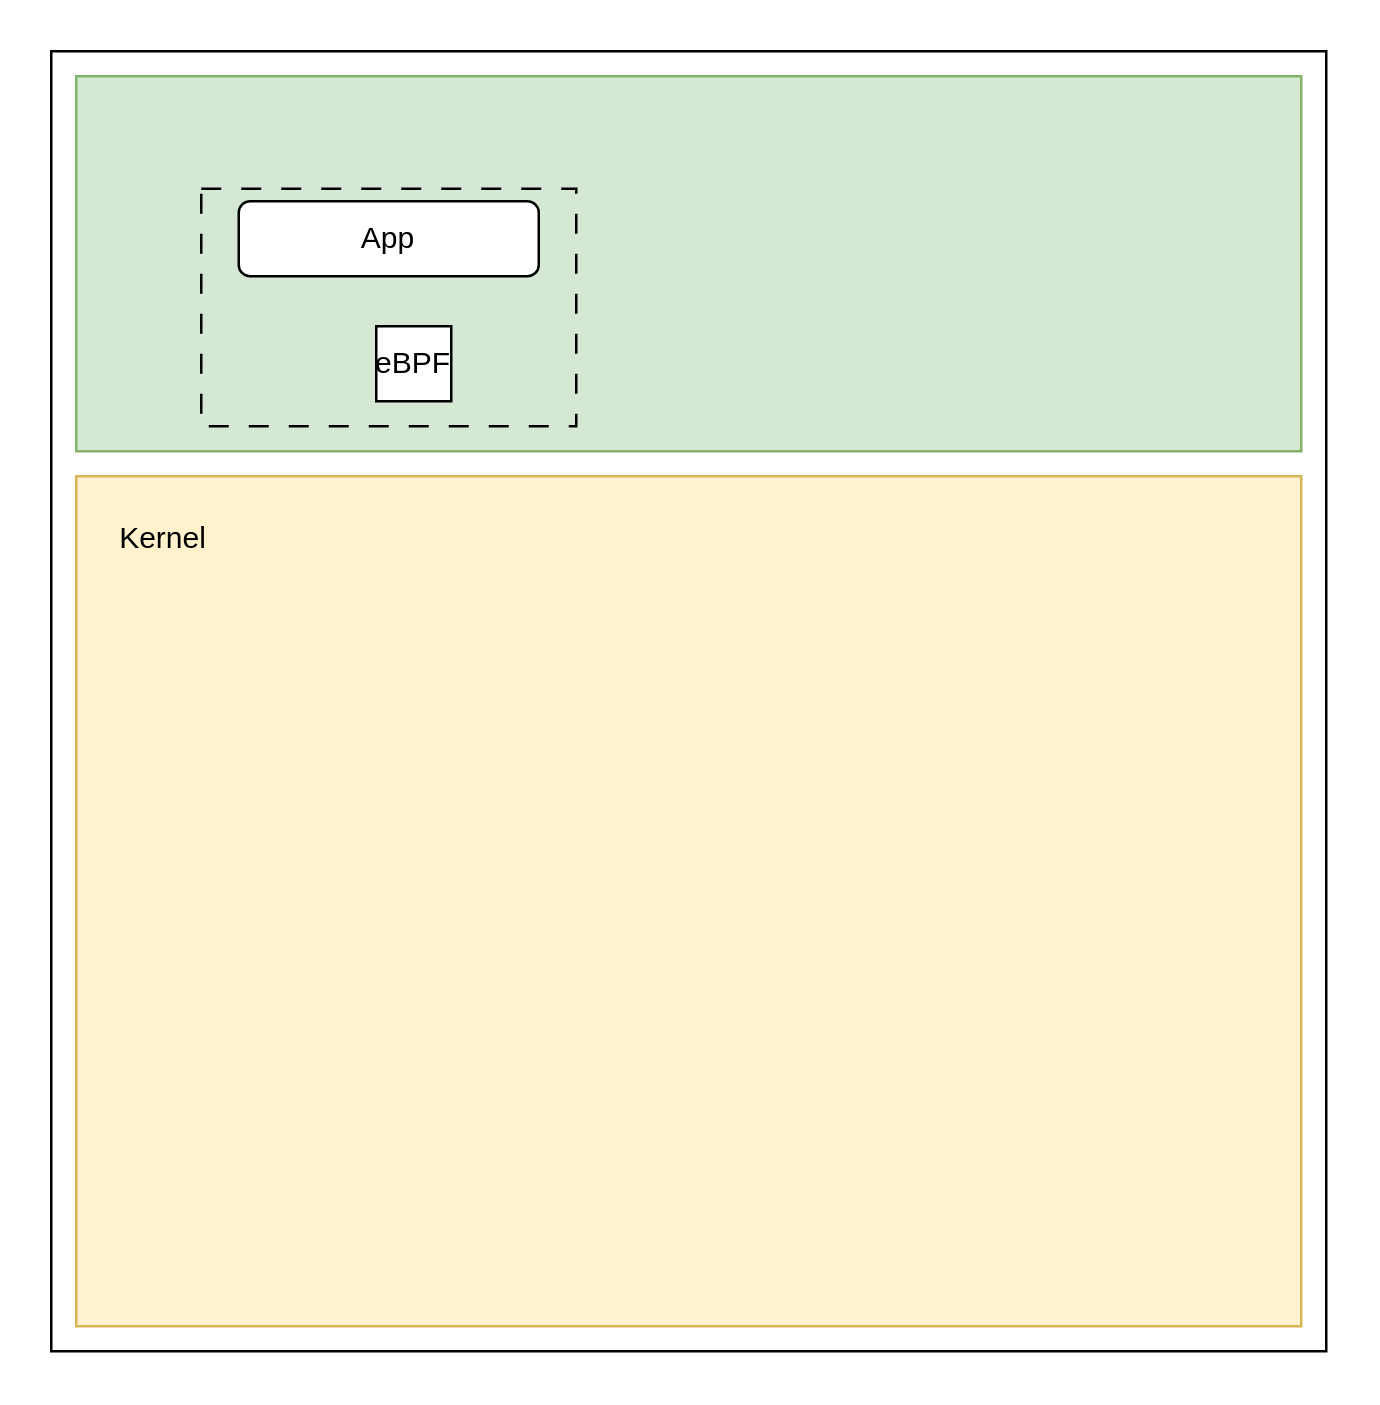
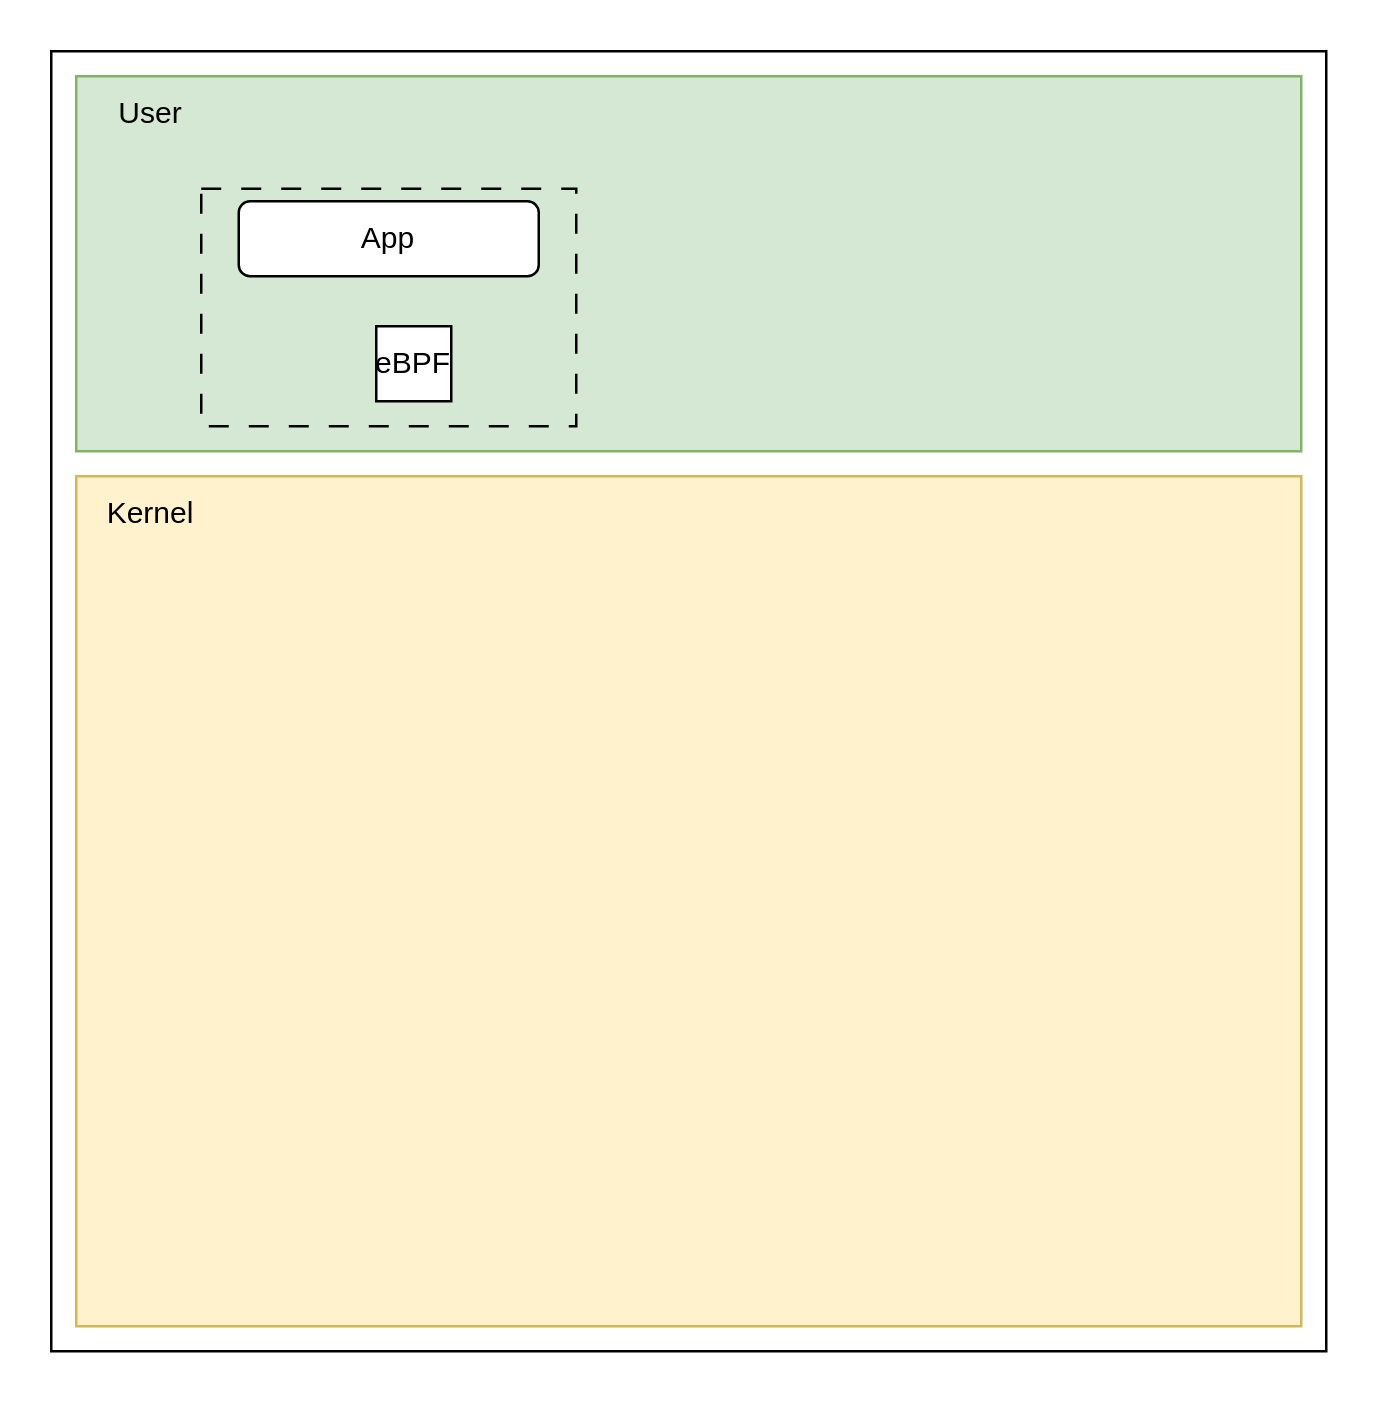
+ <mxCell id="5" value="User" style="text;html=1;strokeColor=none;fillColor=none;align=center;verticalAlign=middle;whiteSpace=wrap;rounded=0;" parent="1" vertex="1"><mxGeometry x="30" y="30" width="60" height="30" as="geometry" /></mxCell>
- <mxCell id="6" value="Kernel" style="text;html=1;strokeColor=none;fillColor=none;align=center;verticalAlign=middle;whiteSpace=wrap;rounded=0;" parent="1" vertex="1"><mxGeometry x="35" y="200" width="60" height="30" as="geometry" /></mxCell>
+ <mxCell id="6" value="Kernel" style="text;html=1;strokeColor=none;fillColor=none;align=center;verticalAlign=middle;whiteSpace=wrap;rounded=0;" parent="1" vertex="1"><mxGeometry x="30" y="190" width="60" height="30" as="geometry" /></mxCell>
